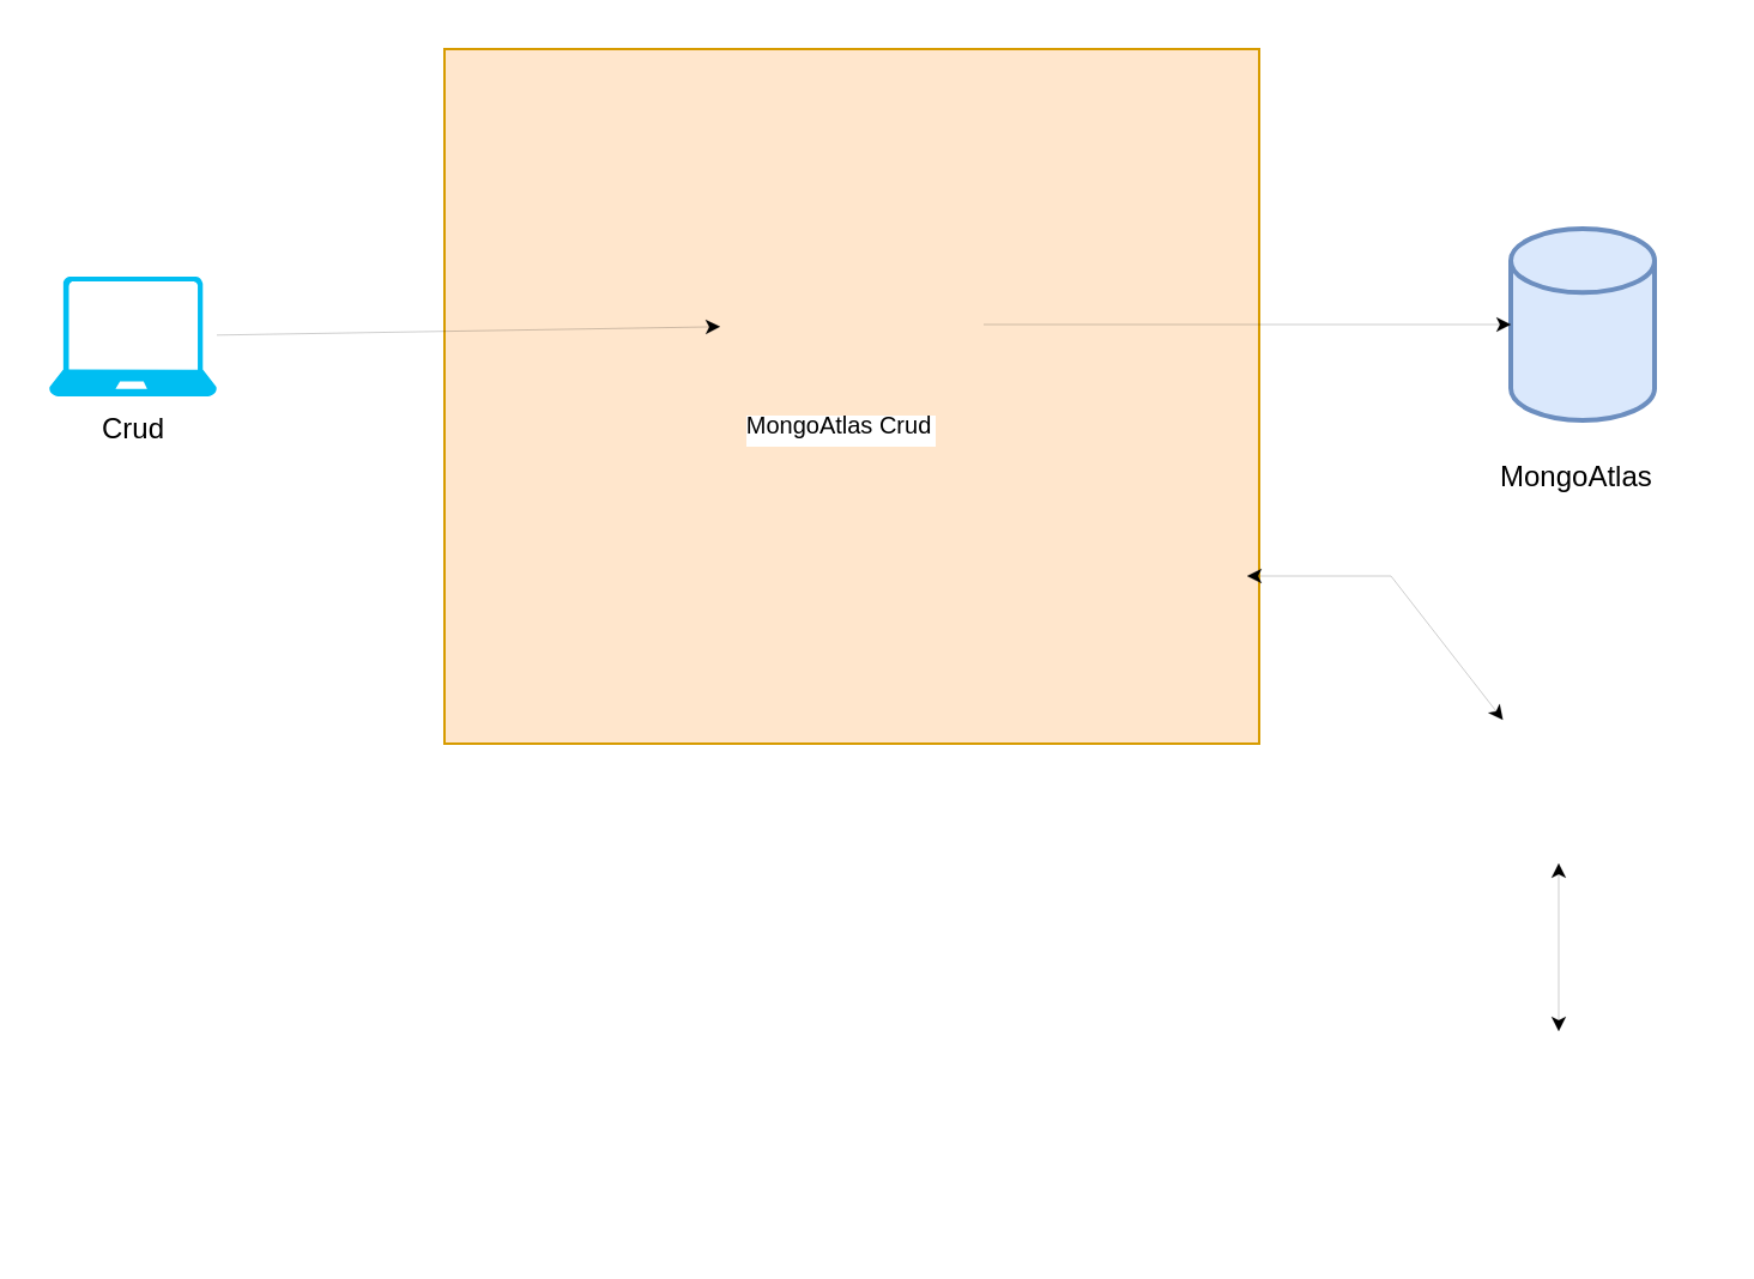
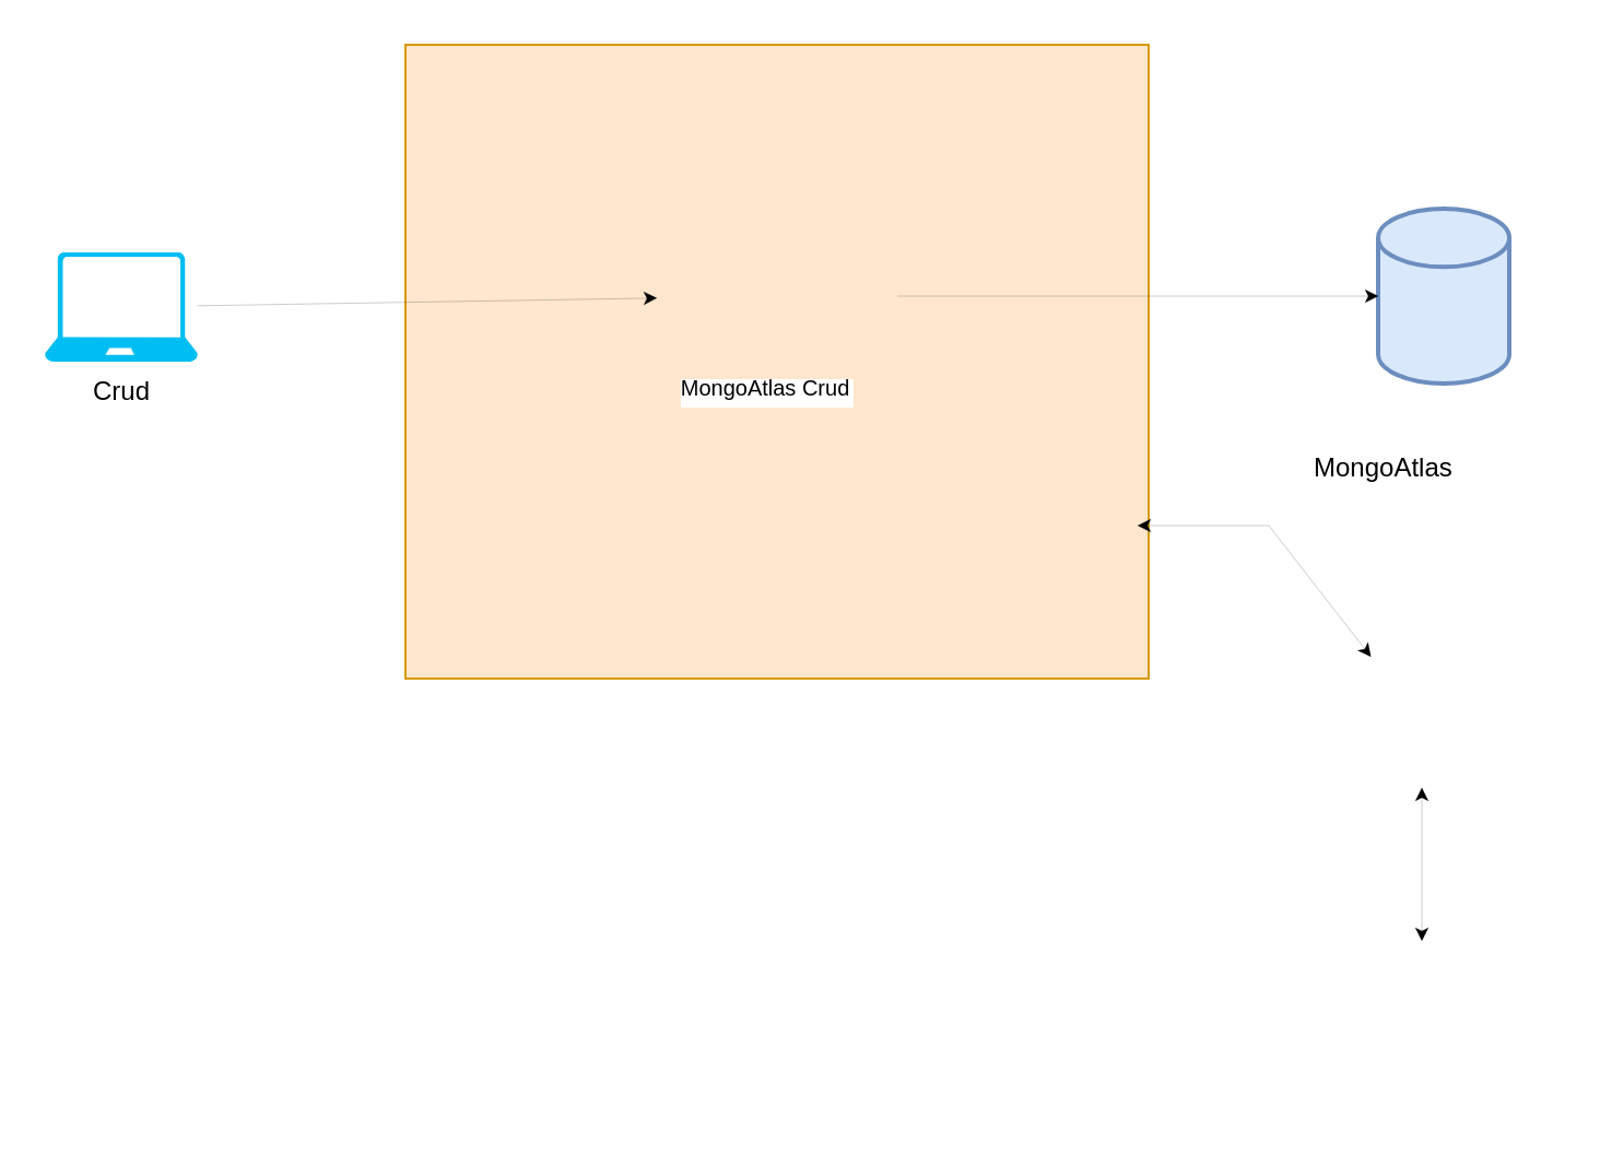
- <mxCell id="5" value="MongoAtlas&#10;" style="text;strokeColor=none;fillColor=none;spacingLeft=4;spacingRight=4;overflow=hidden;rotatable=0;points=[[0,0.5],[1,0.5]];portConstraint=eastwest;fontSize=12;" vertex="1" parent="1"><mxGeometry x="620" y="185" width="90" height="30" as="geometry" /></mxCell>
+ <mxCell id="5" value="MongoAtlas&#10;" style="text;strokeColor=none;fillColor=none;spacingLeft=4;spacingRight=4;overflow=hidden;rotatable=0;points=[[0,0.5],[1,0.5]];portConstraint=eastwest;fontSize=12;" vertex="1" parent="1"><mxGeometry x="595" y="200" width="90" height="30" as="geometry" /></mxCell>
